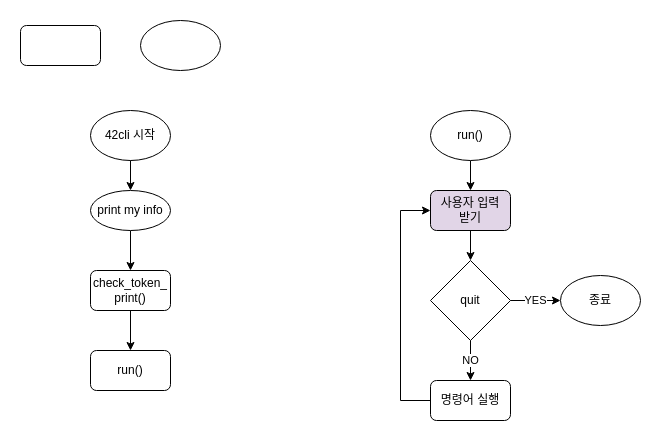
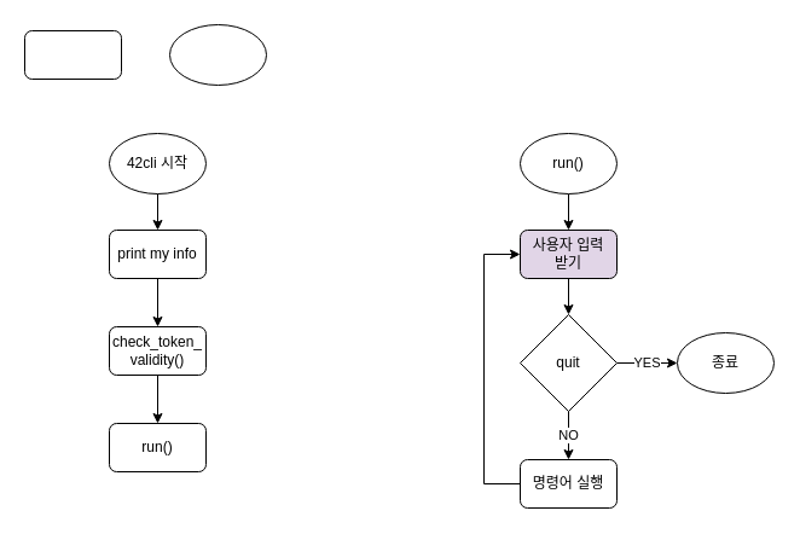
- <mxCell id="6" value="print my info" style="ellipse;whiteSpace=wrap;html=1;" vertex="1" parent="1"><mxGeometry x="90" y="190" width="80" height="40" as="geometry" /></mxCell>
+ <mxCell id="6" value="print my info" style="rounded=1;whiteSpace=wrap;html=1;" vertex="1" parent="1"><mxGeometry x="90" y="190" width="80" height="40" as="geometry" /></mxCell>
- <mxCell id="18" value="check_token_&lt;br&gt;print()" style="rounded=1;whiteSpace=wrap;html=1;" vertex="1" parent="1"><mxGeometry x="90" y="270" width="80" height="40" as="geometry" /></mxCell>
+ <mxCell id="18" value="check_token_&lt;br&gt;validity()" style="rounded=1;whiteSpace=wrap;html=1;" vertex="1" parent="1"><mxGeometry x="90" y="270" width="80" height="40" as="geometry" /></mxCell>
